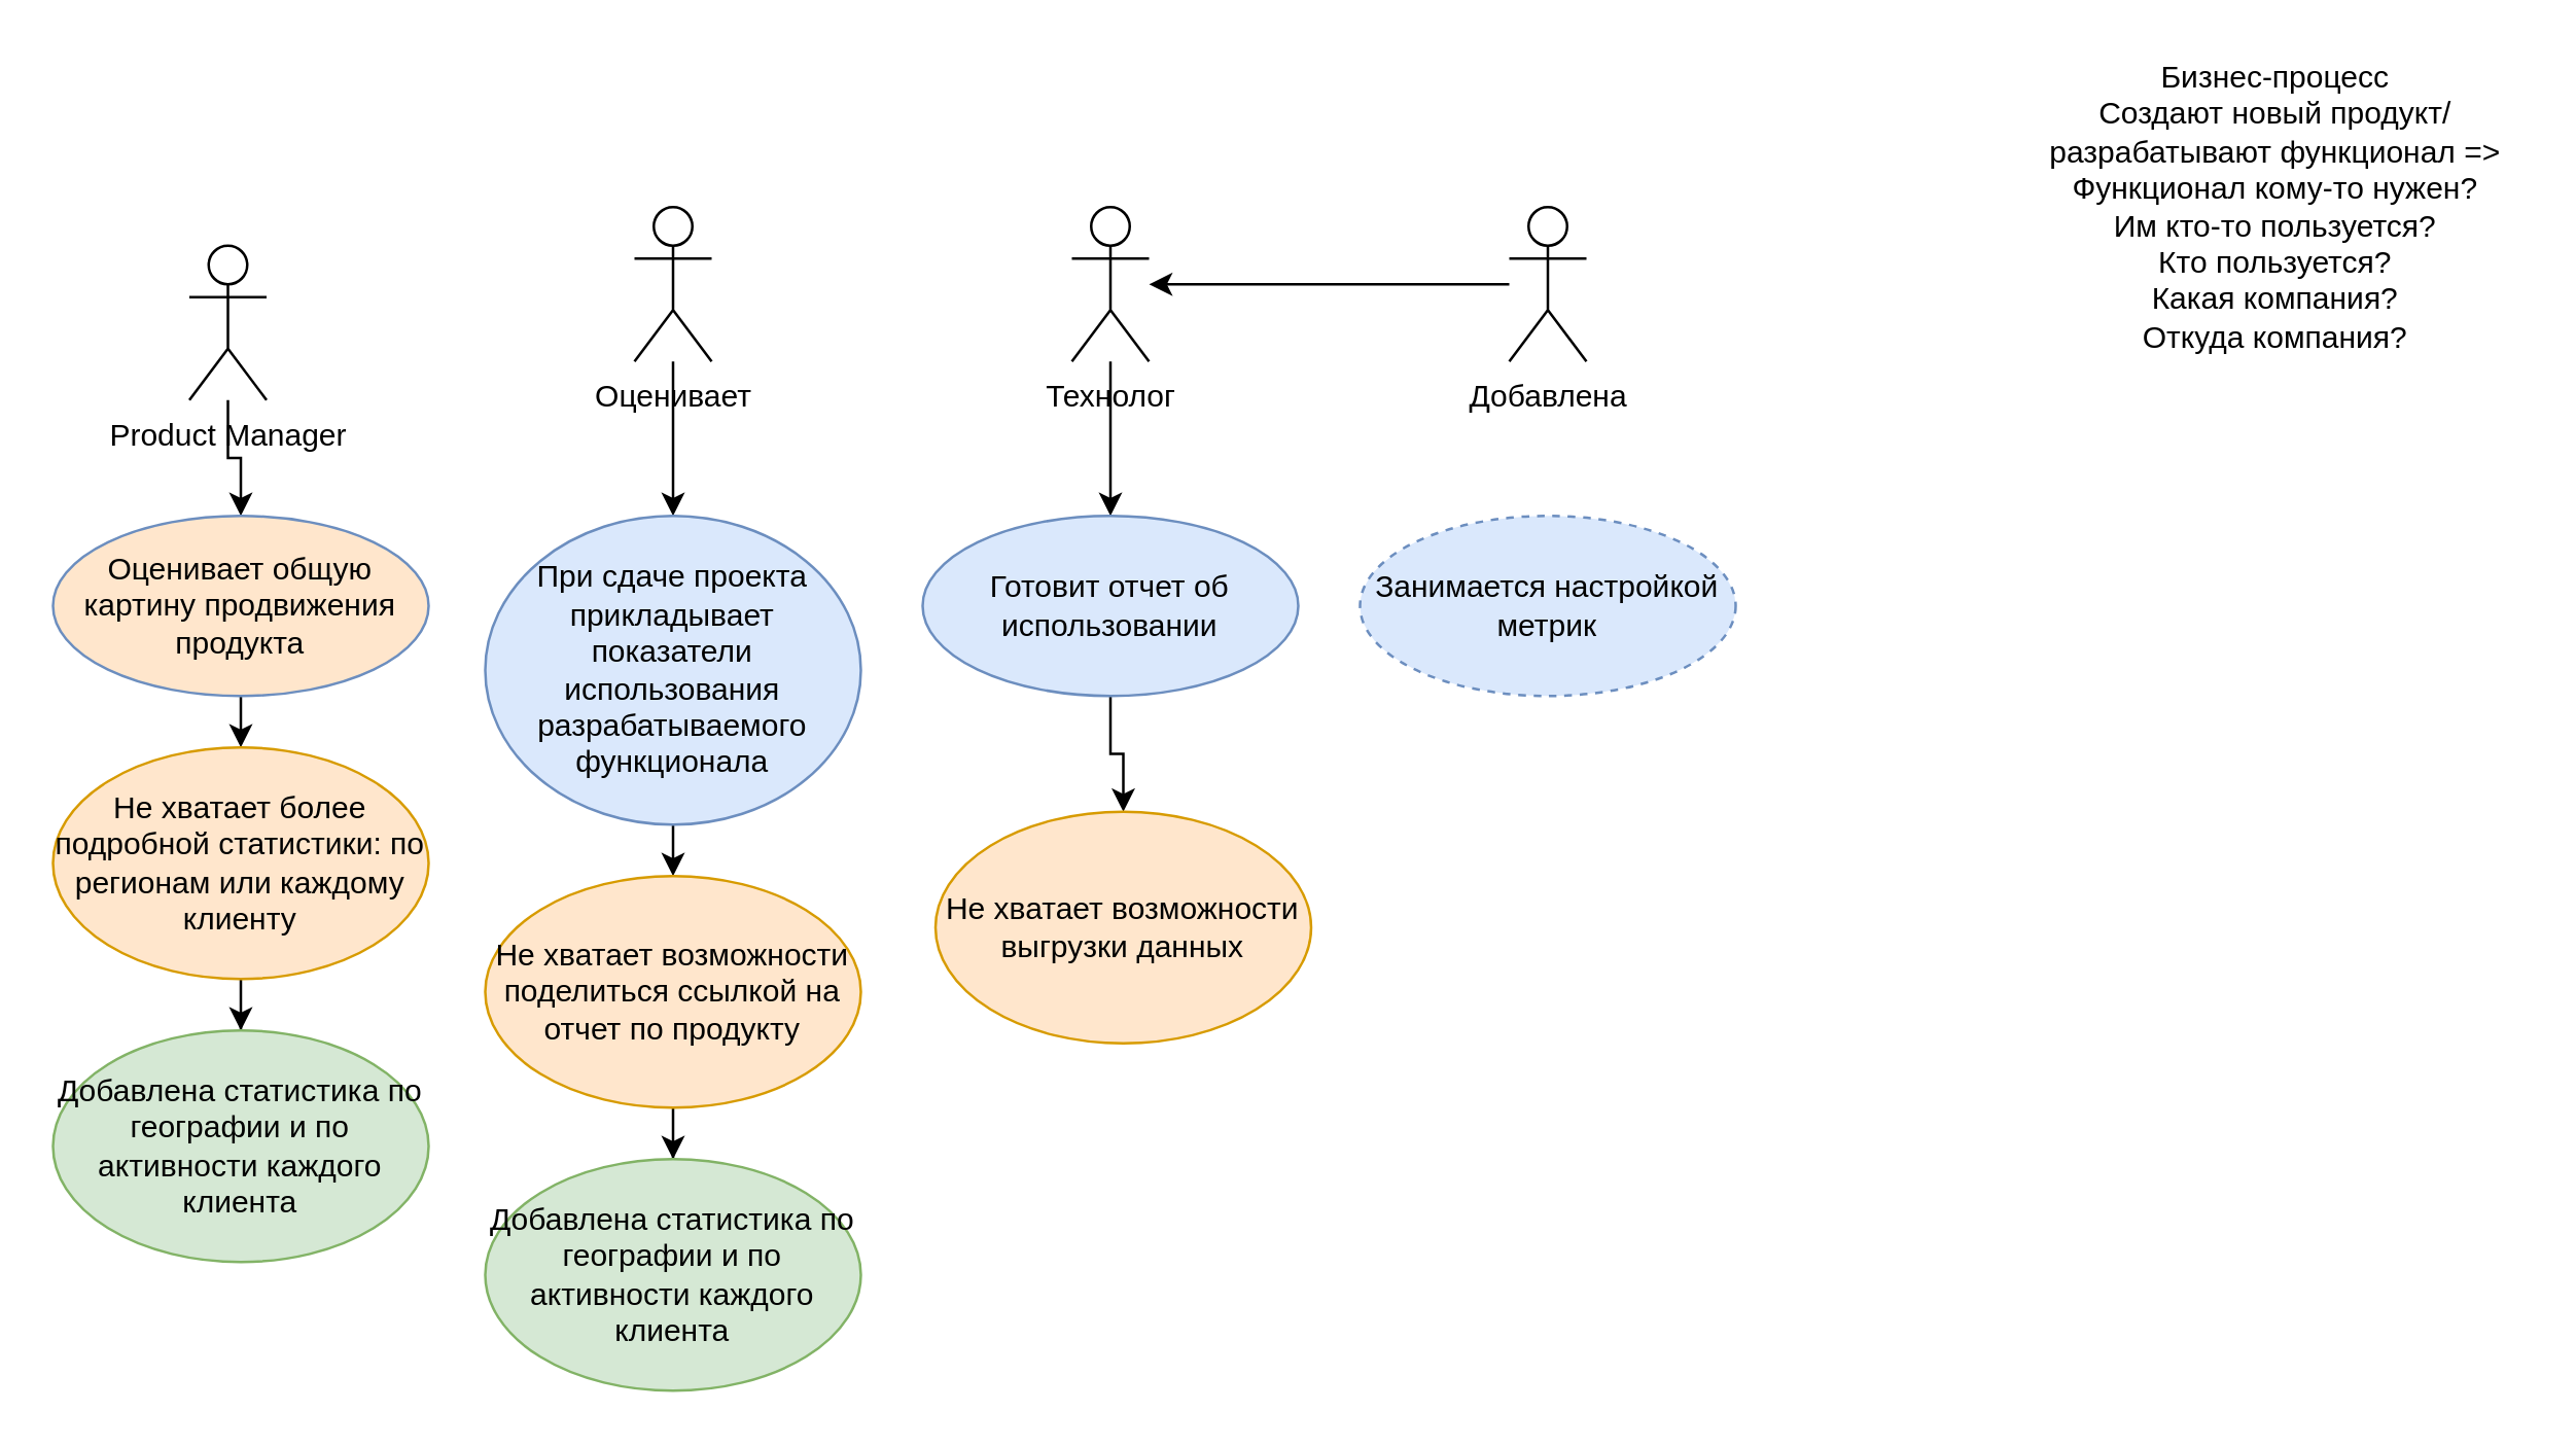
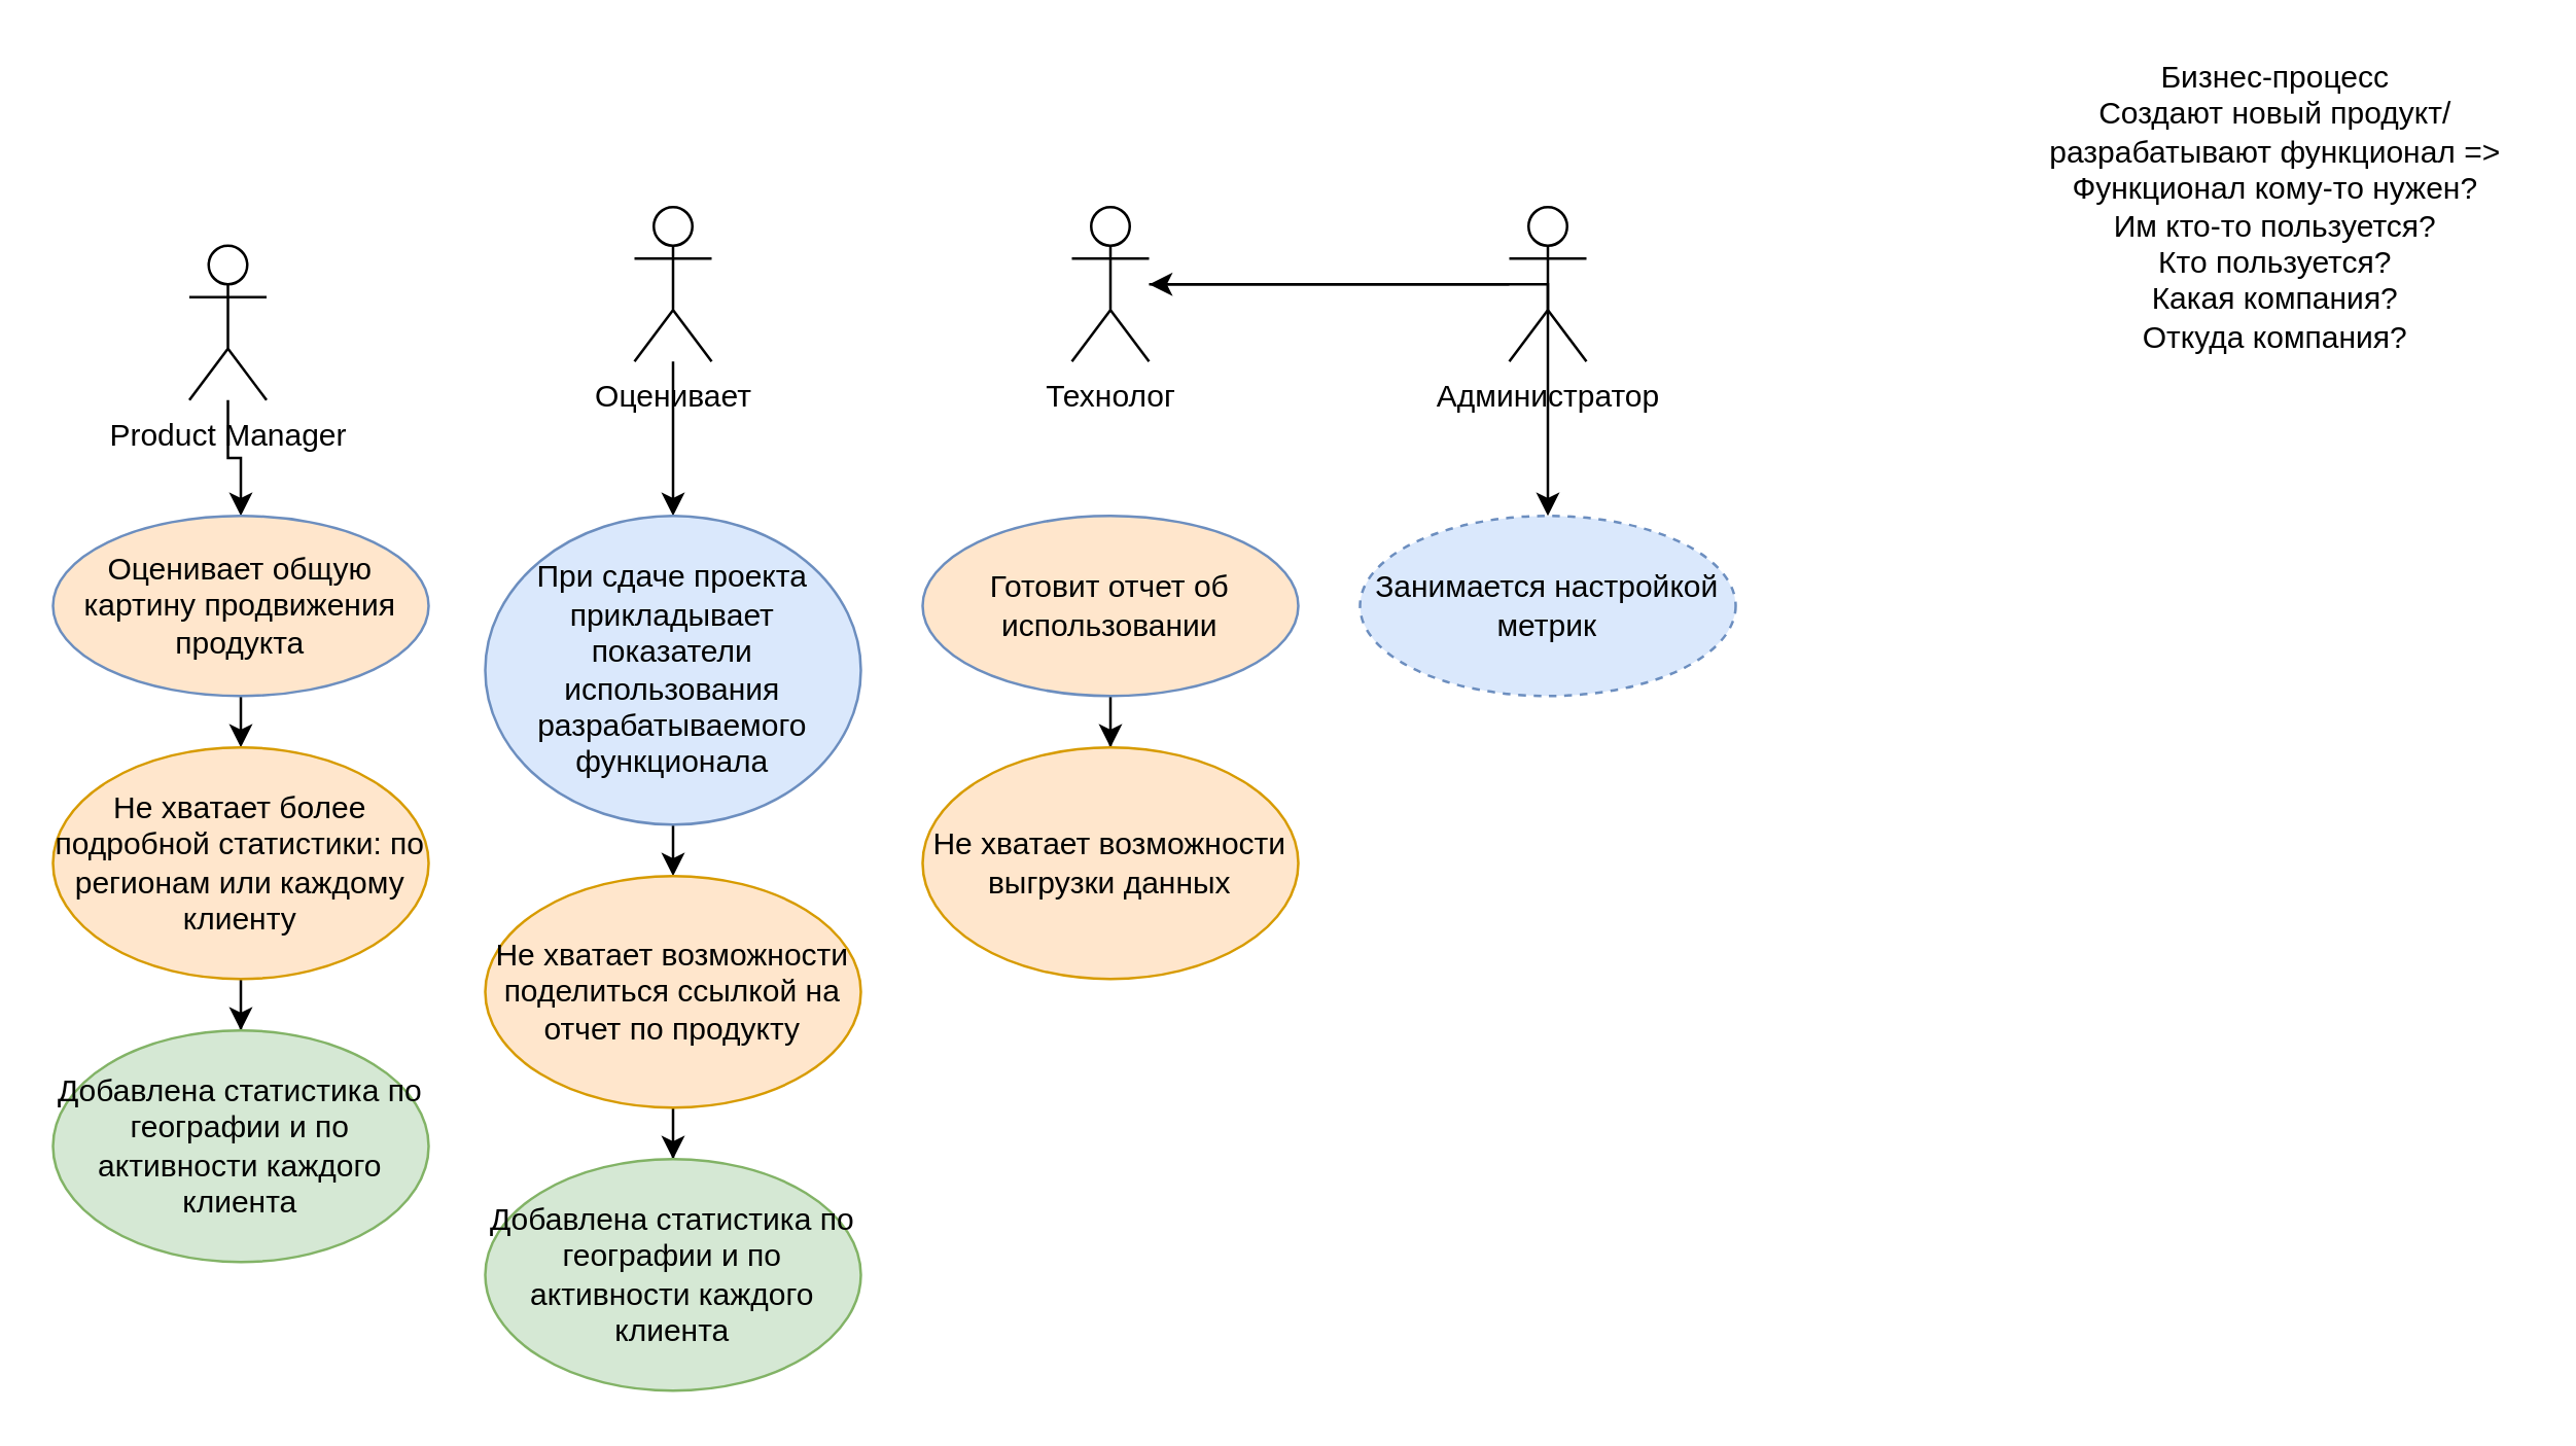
- <mxCell id="9" value="Добавлена" style="shape=umlActor;verticalLabelPosition=bottom;verticalAlign=top;html=1;outlineConnect=0;" vertex="1" parent="1"><mxGeometry x="586" y="80" width="30" height="60" as="geometry" /></mxCell>
+ <mxCell id="9" value="Администратор" style="shape=umlActor;verticalLabelPosition=bottom;verticalAlign=top;html=1;outlineConnect=0;" vertex="1" parent="1"><mxGeometry x="586" y="80" width="30" height="60" as="geometry" /></mxCell>
- <mxCell id="6" value="" style="edgeStyle=orthogonalEdgeStyle;rounded=0;orthogonalLoop=1;jettySize=auto;html=1;" edge="1" parent="1" source="7" target="16"><mxGeometry relative="1" as="geometry" /></mxCell>
+ <mxCell id="6" value="" style="edgeStyle=orthogonalEdgeStyle;rounded=0;orthogonalLoop=1;jettySize=auto;html=1;" edge="1" parent="1" source="7" target="17"><mxGeometry relative="1" as="geometry" /></mxCell>
- <mxCell id="16" value="Готовит отчет об использовании" style="ellipse;whiteSpace=wrap;html=1;fillColor=#dae8fc;strokeColor=#6c8ebf;" vertex="1" parent="1"><mxGeometry x="358" y="200" width="146" height="70" as="geometry" /></mxCell>
+ <mxCell id="16" value="Готовит отчет об использовании" style="ellipse;whiteSpace=wrap;html=1;fillColor=#ffe6cc;strokeColor=#6c8ebf;" vertex="1" parent="1"><mxGeometry x="358" y="200" width="146" height="70" as="geometry" /></mxCell>
- <mxCell id="22" value="Не хватает возможности выгрузки данных" style="ellipse;whiteSpace=wrap;html=1;fillColor=#ffe6cc;strokeColor=#d79b00;" vertex="1" parent="1"><mxGeometry x="363" y="315" width="146" height="90" as="geometry" /></mxCell>
+ <mxCell id="22" value="Не хватает возможности выгрузки данных" style="ellipse;whiteSpace=wrap;html=1;fillColor=#ffe6cc;strokeColor=#d79b00;" vertex="1" parent="1"><mxGeometry x="358" y="290" width="146" height="90" as="geometry" /></mxCell>
